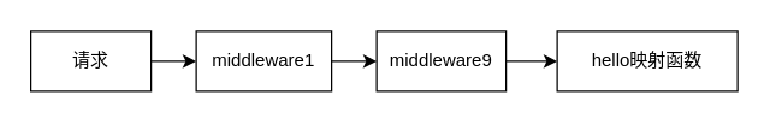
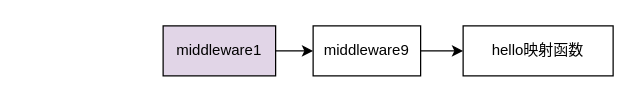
- <mxCell id="3" value="请求" style="rounded=0;whiteSpace=wrap;html=1;" parent="1" vertex="1"><mxGeometry x="20" y="20" width="80" height="40" as="geometry" /></mxCell>
- <mxCell id="2" style="edgeStyle=orthogonalEdgeStyle;rounded=0;orthogonalLoop=1;jettySize=auto;html=1;entryX=0;entryY=0.5;entryDx=0;entryDy=0;" parent="1" source="3" target="6" edge="1"><mxGeometry relative="1" as="geometry" /></mxCell>
- <mxCell id="6" value="middleware1" style="rounded=0;whiteSpace=wrap;html=1;" parent="1" vertex="1"><mxGeometry x="130" y="20" width="90" height="40" as="geometry" /></mxCell>
+ <mxCell id="6" value="middleware1" style="rounded=0;whiteSpace=wrap;html=1;fillColor=#e1d5e7;" parent="1" vertex="1"><mxGeometry x="130" y="20" width="90" height="40" as="geometry" /></mxCell>
